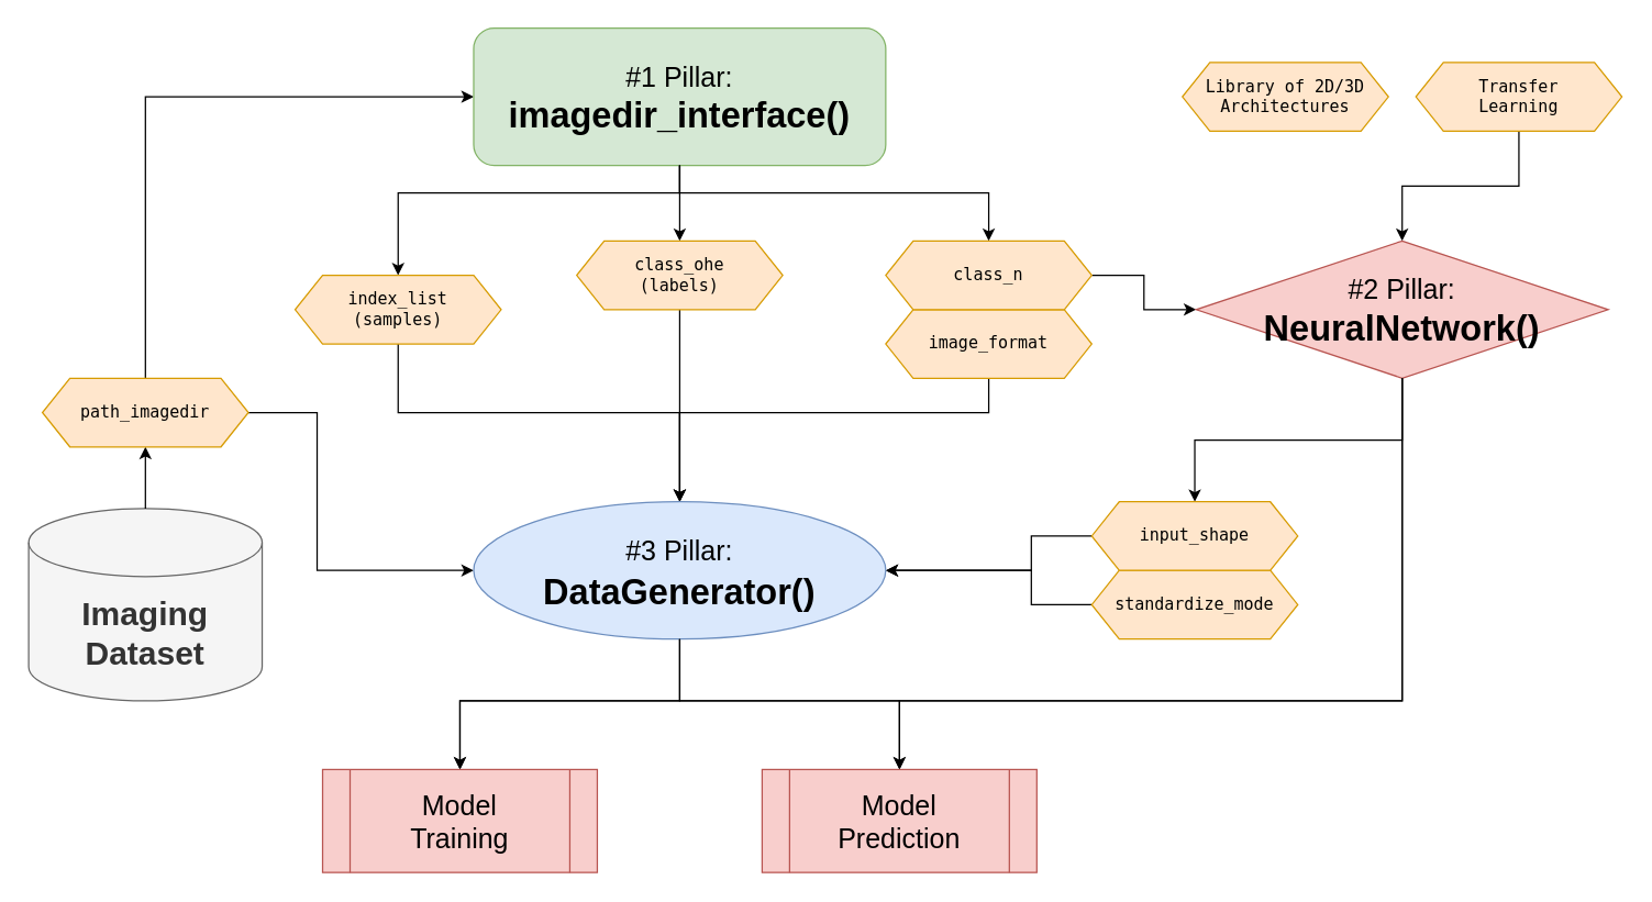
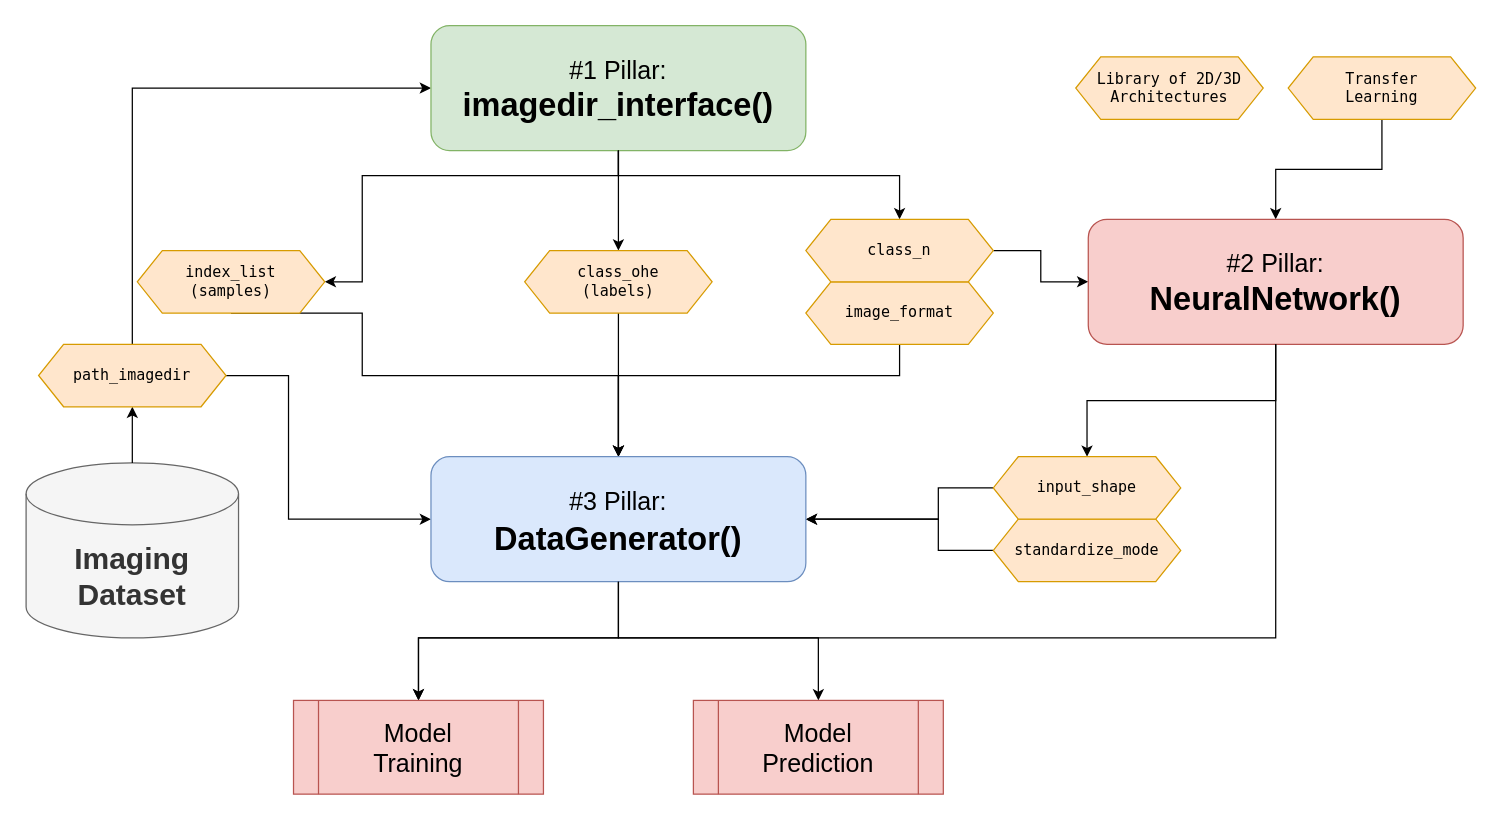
- <mxCell id="23" value="&lt;pre id=&quot;__code_1&quot; style=&quot;font-size: 12px&quot;&gt;&lt;code&gt;class_ohe&lt;/code&gt;&lt;font style=&quot;font-size: 12px&quot;&gt;&lt;code&gt;&lt;span class=&quot;n&quot;&gt;&lt;br&gt;(labels)&lt;br&gt;&lt;/span&gt;&lt;span class=&quot;o&quot;&gt;&lt;/span&gt;&lt;/code&gt;&lt;/font&gt;&lt;/pre&gt;" style="shape=hexagon;perimeter=hexagonPerimeter2;whiteSpace=wrap;html=1;fixedSize=1;fontSize=24;fillColor=#ffe6cc;strokeColor=#d79b00;" parent="1" vertex="1"><mxGeometry x="419" y="175" width="150" height="50" as="geometry" /></mxCell>
+ <mxCell id="23" value="&lt;pre id=&quot;__code_1&quot; style=&quot;font-size: 12px&quot;&gt;&lt;code&gt;class_ohe&lt;/code&gt;&lt;font style=&quot;font-size: 12px&quot;&gt;&lt;code&gt;&lt;span class=&quot;n&quot;&gt;&lt;br&gt;(labels)&lt;br&gt;&lt;/span&gt;&lt;span class=&quot;o&quot;&gt;&lt;/span&gt;&lt;/code&gt;&lt;/font&gt;&lt;/pre&gt;" style="shape=hexagon;perimeter=hexagonPerimeter2;whiteSpace=wrap;html=1;fixedSize=1;fontSize=24;fillColor=#ffe6cc;strokeColor=#d79b00;" parent="1" vertex="1"><mxGeometry x="419" y="200" width="150" height="50" as="geometry" /></mxCell>
- <mxCell id="21" value="&lt;pre id=&quot;__code_1&quot; style=&quot;font-size: 12px&quot;&gt;&lt;font style=&quot;font-size: 12px&quot;&gt;&lt;code&gt;&lt;span class=&quot;n&quot;&gt;index_list&lt;br&gt;(samples)&lt;br&gt;&lt;/span&gt;&lt;span class=&quot;o&quot;&gt;&lt;/span&gt;&lt;/code&gt;&lt;/font&gt;&lt;/pre&gt;" style="shape=hexagon;perimeter=hexagonPerimeter2;whiteSpace=wrap;html=1;fixedSize=1;fontSize=24;fillColor=#ffe6cc;strokeColor=#d79b00;" parent="1" vertex="1"><mxGeometry x="214" y="200" width="150" height="50" as="geometry" /></mxCell>
+ <mxCell id="21" value="&lt;pre id=&quot;__code_1&quot; style=&quot;font-size: 12px&quot;&gt;&lt;font style=&quot;font-size: 12px&quot;&gt;&lt;code&gt;&lt;span class=&quot;n&quot;&gt;index_list&lt;br&gt;(samples)&lt;br&gt;&lt;/span&gt;&lt;span class=&quot;o&quot;&gt;&lt;/span&gt;&lt;/code&gt;&lt;/font&gt;&lt;/pre&gt;" style="shape=hexagon;perimeter=hexagonPerimeter2;whiteSpace=wrap;html=1;fixedSize=1;fontSize=24;fillColor=#ffe6cc;strokeColor=#d79b00;" parent="1" vertex="1"><mxGeometry x="109" y="200" width="150" height="50" as="geometry" /></mxCell>
- <mxCell id="7" value="&lt;div style=&quot;font-size: 18px&quot;&gt;&lt;font style=&quot;font-size: 18px&quot; size=&quot;1&quot;&gt;&lt;font style=&quot;font-size: 20px&quot;&gt;#2 Pillar:&lt;/font&gt;&lt;/font&gt;&lt;b&gt;&lt;font style=&quot;font-size: 24px&quot;&gt;&lt;br&gt;&lt;/font&gt;&lt;/b&gt;&lt;/div&gt;&lt;div&gt;&lt;font size=&quot;1&quot;&gt;&lt;b&gt;&lt;font style=&quot;font-size: 24px&quot;&gt;&lt;font style=&quot;font-size: 24px&quot;&gt;&lt;font style=&quot;font-size: 26px&quot;&gt;NeuralNetwork()&lt;/font&gt;&lt;/font&gt;&lt;/font&gt;&lt;/b&gt;&lt;/font&gt;&lt;/div&gt;" style="rhombus;whiteSpace=wrap;html=1;fillColor=#f8cecc;strokeColor=#b85450;" parent="1" vertex="1"><mxGeometry x="870" y="175" width="300" height="100" as="geometry" /></mxCell>
+ <mxCell id="7" value="&lt;div style=&quot;font-size: 18px&quot;&gt;&lt;font style=&quot;font-size: 18px&quot; size=&quot;1&quot;&gt;&lt;font style=&quot;font-size: 20px&quot;&gt;#2 Pillar:&lt;/font&gt;&lt;/font&gt;&lt;b&gt;&lt;font style=&quot;font-size: 24px&quot;&gt;&lt;br&gt;&lt;/font&gt;&lt;/b&gt;&lt;/div&gt;&lt;div&gt;&lt;font size=&quot;1&quot;&gt;&lt;b&gt;&lt;font style=&quot;font-size: 24px&quot;&gt;&lt;font style=&quot;font-size: 24px&quot;&gt;&lt;font style=&quot;font-size: 26px&quot;&gt;NeuralNetwork()&lt;/font&gt;&lt;/font&gt;&lt;/font&gt;&lt;/b&gt;&lt;/font&gt;&lt;/div&gt;" style="rounded=1;whiteSpace=wrap;html=1;fillColor=#f8cecc;strokeColor=#b85450;" parent="1" vertex="1"><mxGeometry x="870" y="175" width="300" height="100" as="geometry" /></mxCell>
- <mxCell id="14" value="&lt;div style=&quot;font-size: 20px&quot;&gt;&lt;font style=&quot;font-size: 20px&quot;&gt;&lt;font style=&quot;font-size: 20px&quot;&gt;#3 Pillar:&lt;/font&gt;&lt;/font&gt;&lt;font style=&quot;font-size: 20px&quot;&gt;&lt;b&gt;&lt;font style=&quot;font-size: 26px&quot;&gt;&lt;br&gt;&lt;/font&gt;&lt;/b&gt;&lt;/font&gt;&lt;/div&gt;&lt;div style=&quot;font-size: 26px&quot;&gt;&lt;font style=&quot;font-size: 26px&quot;&gt;&lt;b&gt;&lt;font style=&quot;font-size: 26px&quot;&gt;&lt;font style=&quot;font-size: 26px&quot;&gt;&lt;font style=&quot;font-size: 26px&quot;&gt;DataGenerator()&lt;/font&gt;&lt;/font&gt;&lt;/font&gt;&lt;/b&gt;&lt;/font&gt;&lt;/div&gt;" style="ellipse;whiteSpace=wrap;html=1;fillColor=#dae8fc;strokeColor=#6c8ebf;" parent="1" vertex="1"><mxGeometry x="344" y="365" width="300" height="100" as="geometry" /></mxCell>
+ <mxCell id="14" value="&lt;div style=&quot;font-size: 20px&quot;&gt;&lt;font style=&quot;font-size: 20px&quot;&gt;&lt;font style=&quot;font-size: 20px&quot;&gt;#3 Pillar:&lt;/font&gt;&lt;/font&gt;&lt;font style=&quot;font-size: 20px&quot;&gt;&lt;b&gt;&lt;font style=&quot;font-size: 26px&quot;&gt;&lt;br&gt;&lt;/font&gt;&lt;/b&gt;&lt;/font&gt;&lt;/div&gt;&lt;div style=&quot;font-size: 26px&quot;&gt;&lt;font style=&quot;font-size: 26px&quot;&gt;&lt;b&gt;&lt;font style=&quot;font-size: 26px&quot;&gt;&lt;font style=&quot;font-size: 26px&quot;&gt;&lt;font style=&quot;font-size: 26px&quot;&gt;DataGenerator()&lt;/font&gt;&lt;/font&gt;&lt;/font&gt;&lt;/b&gt;&lt;/font&gt;&lt;/div&gt;" style="rounded=1;whiteSpace=wrap;html=1;fillColor=#dae8fc;strokeColor=#6c8ebf;" parent="1" vertex="1"><mxGeometry x="344" y="365" width="300" height="100" as="geometry" /></mxCell>
- <mxCell id="32" style="edgeStyle=orthogonalEdgeStyle;rounded=0;orthogonalLoop=1;jettySize=auto;html=1;entryX=0.5;entryY=1;entryDx=0;entryDy=0;fontSize=20;startArrow=classic;startFill=1;endArrow=none;endFill=0;exitX=0.5;exitY=0;exitDx=0;exitDy=0;" parent="1" source="34" target="7" edge="1"><mxGeometry relative="1" as="geometry"><Array as="points"><mxPoint x="654" y="510" /><mxPoint x="1020" y="510" /></Array></mxGeometry></mxCell>
